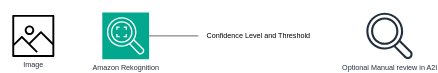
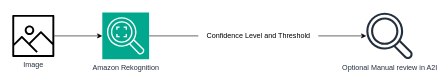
+ <mxCell id="5" style="edgeStyle=orthogonalEdgeStyle;rounded=0;orthogonalLoop=1;jettySize=auto;html=1;" edge="1" parent="1" source="6" target="3"><mxGeometry relative="1" as="geometry" /></mxCell>
+ <mxCell id="7" style="edgeStyle=orthogonalEdgeStyle;rounded=0;orthogonalLoop=1;jettySize=auto;html=1;" edge="1" parent="1" source="8" target="4"><mxGeometry relative="1" as="geometry" /></mxCell>
